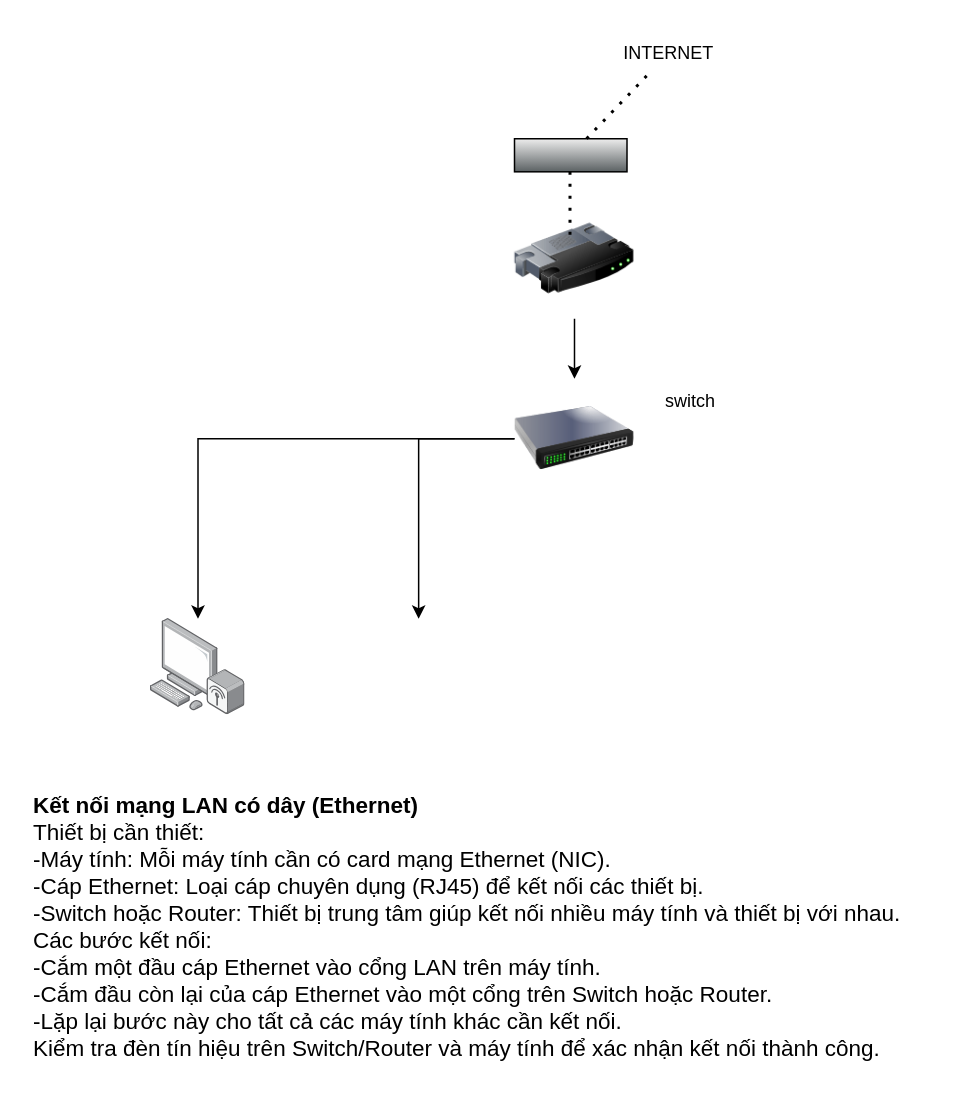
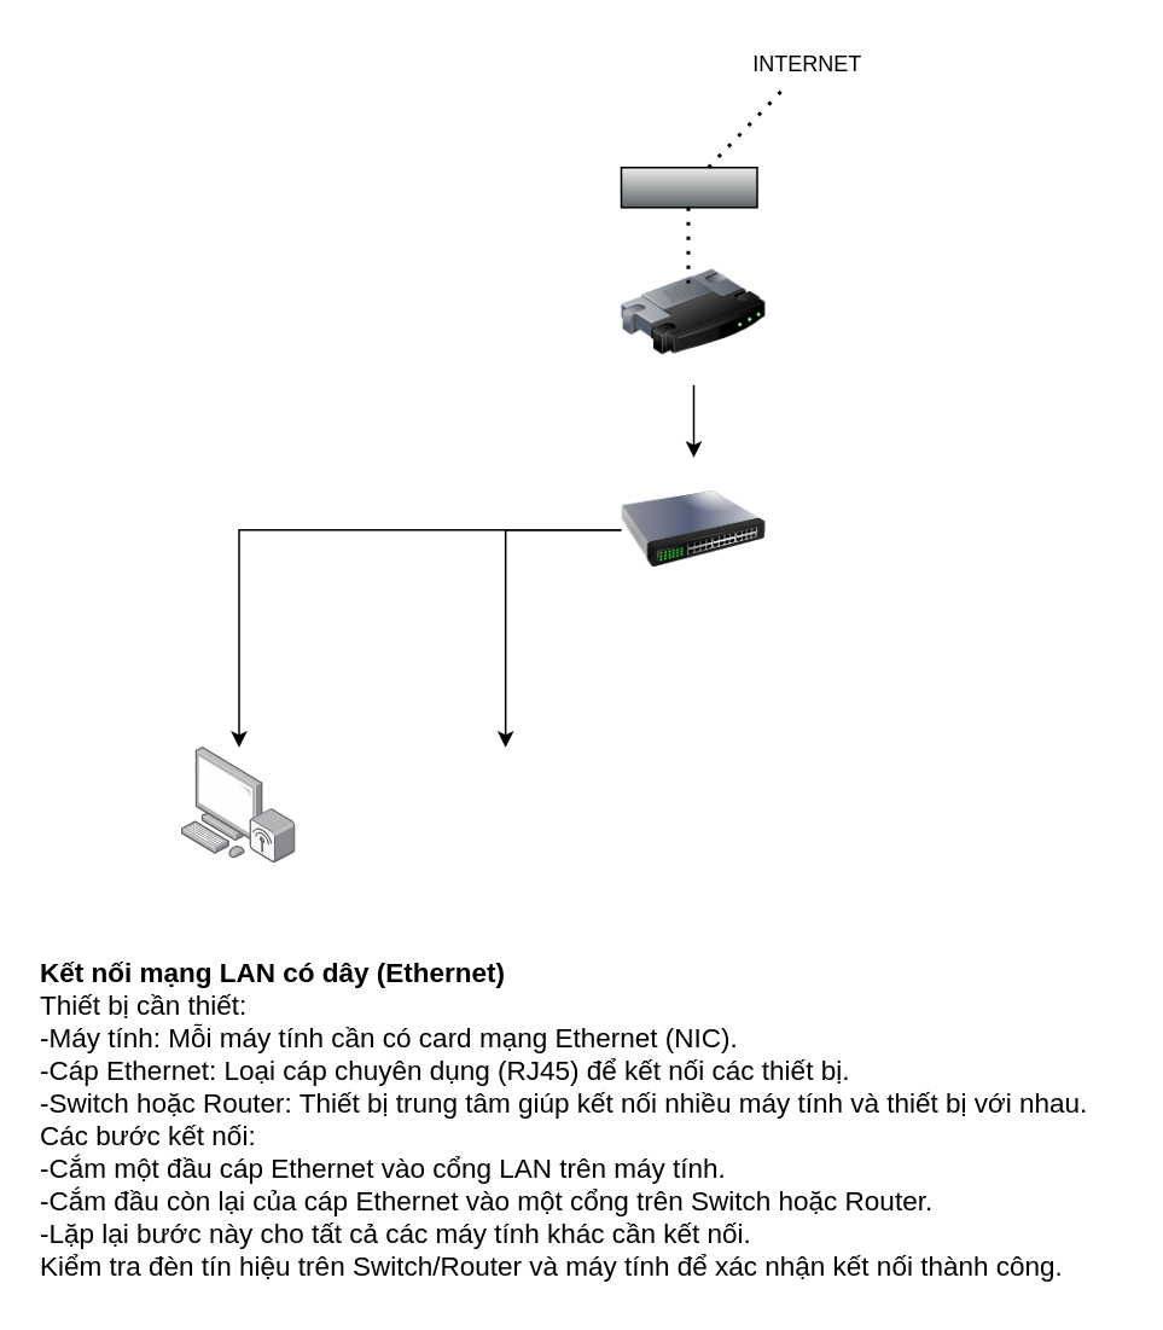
- <mxCell id="11" value="switch" style="text;strokeColor=none;align=center;fillColor=none;html=1;verticalAlign=middle;whiteSpace=wrap;rounded=0;" vertex="1" parent="1"><mxGeometry x="430" y="252" width="60" height="30" as="geometry" /></mxCell>
